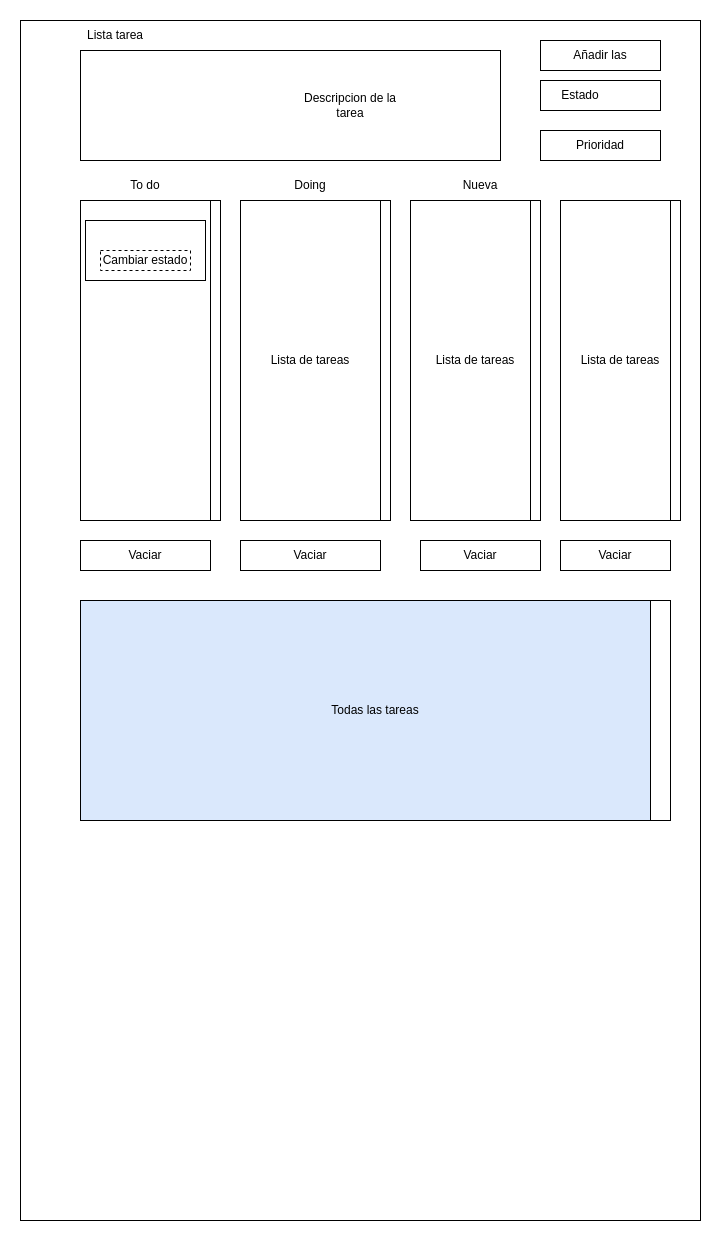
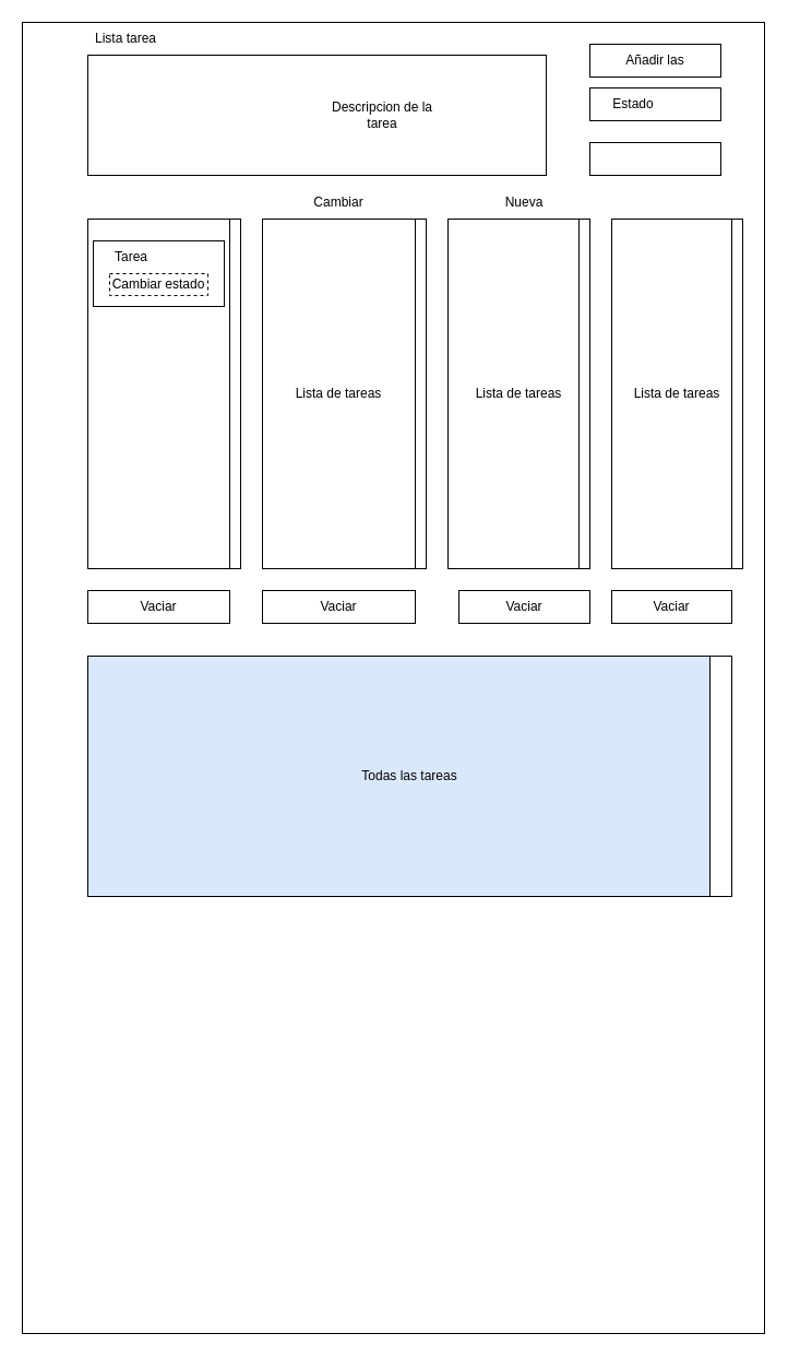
- <mxCell id="16" value="Prioridad" style="text;html=1;strokeColor=none;fillColor=none;align=center;verticalAlign=middle;whiteSpace=wrap;rounded=0;" parent="1" vertex="1"><mxGeometry x="570" y="130" width="60" height="30" as="geometry" /></mxCell>
- <mxCell id="6" value="To do" style="text;html=1;strokeColor=none;fillColor=none;align=center;verticalAlign=middle;whiteSpace=wrap;rounded=0;" parent="1" vertex="1"><mxGeometry x="115" y="170" width="60" height="30" as="geometry" /></mxCell>
- <mxCell id="7" value="Doing" style="text;html=1;strokeColor=none;fillColor=none;align=center;verticalAlign=middle;whiteSpace=wrap;rounded=0;" parent="1" vertex="1"><mxGeometry x="280" y="170" width="60" height="30" as="geometry" /></mxCell>
+ <mxCell id="7" value="Cambiar" style="text;html=1;strokeColor=none;fillColor=none;align=center;verticalAlign=middle;whiteSpace=wrap;rounded=0;" parent="1" vertex="1"><mxGeometry x="280" y="170" width="60" height="30" as="geometry" /></mxCell>
+ <mxCell id="24" value="Tarea" style="text;html=1;strokeColor=none;fillColor=none;align=center;verticalAlign=middle;whiteSpace=wrap;rounded=0;" parent="1" vertex="1"><mxGeometry x="90" y="220" width="60" height="30" as="geometry" /></mxCell>
